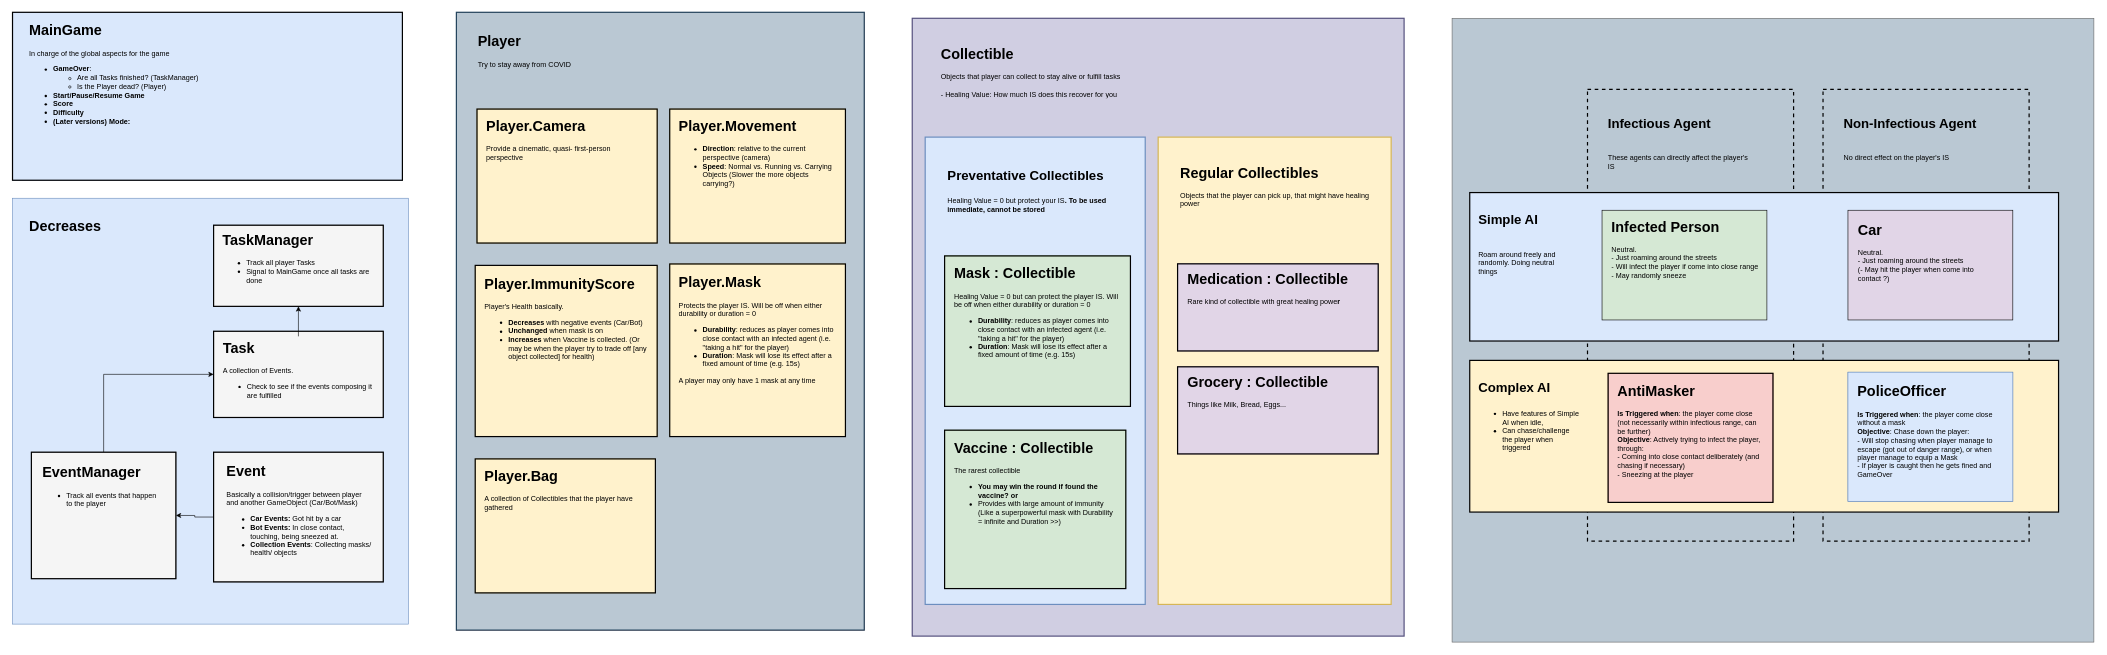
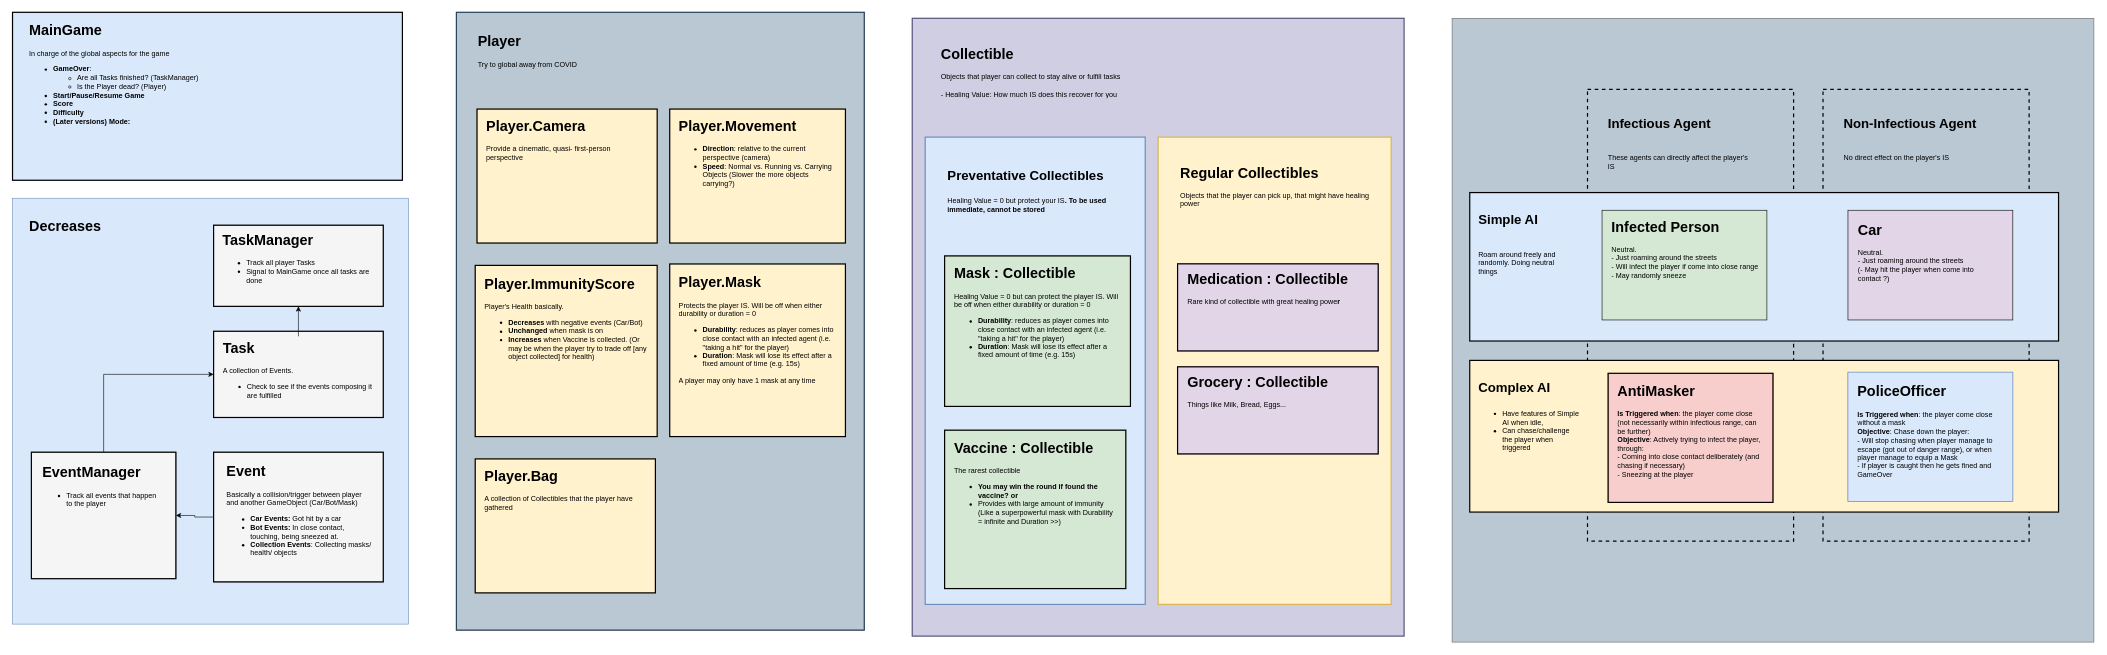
- <mxCell id="38" value="&lt;h1&gt;Player&lt;/h1&gt;&lt;div&gt;Try to stay away from COVID&lt;br&gt;&lt;/div&gt;&lt;div&gt;&lt;br&gt;&lt;/div&gt;&lt;div&gt;&lt;br&gt;&lt;/div&gt;&lt;div&gt;&lt;br&gt;&lt;/div&gt;&lt;p&gt;&lt;br&gt;&lt;/p&gt;" style="text;whiteSpace=wrap;html=1;" parent="27" vertex="1"><mxGeometry x="34.366" y="12.41" width="188.308" height="198.554" as="geometry" /></mxCell>
+ <mxCell id="38" value="&lt;h1&gt;Player&lt;/h1&gt;&lt;div&gt;Try to global away from COVID&lt;br&gt;&lt;/div&gt;&lt;div&gt;&lt;br&gt;&lt;/div&gt;&lt;div&gt;&lt;br&gt;&lt;/div&gt;&lt;div&gt;&lt;br&gt;&lt;/div&gt;&lt;p&gt;&lt;br&gt;&lt;/p&gt;" style="text;whiteSpace=wrap;html=1;" parent="27" vertex="1"><mxGeometry x="34.366" y="12.41" width="188.308" height="198.554" as="geometry" /></mxCell>
